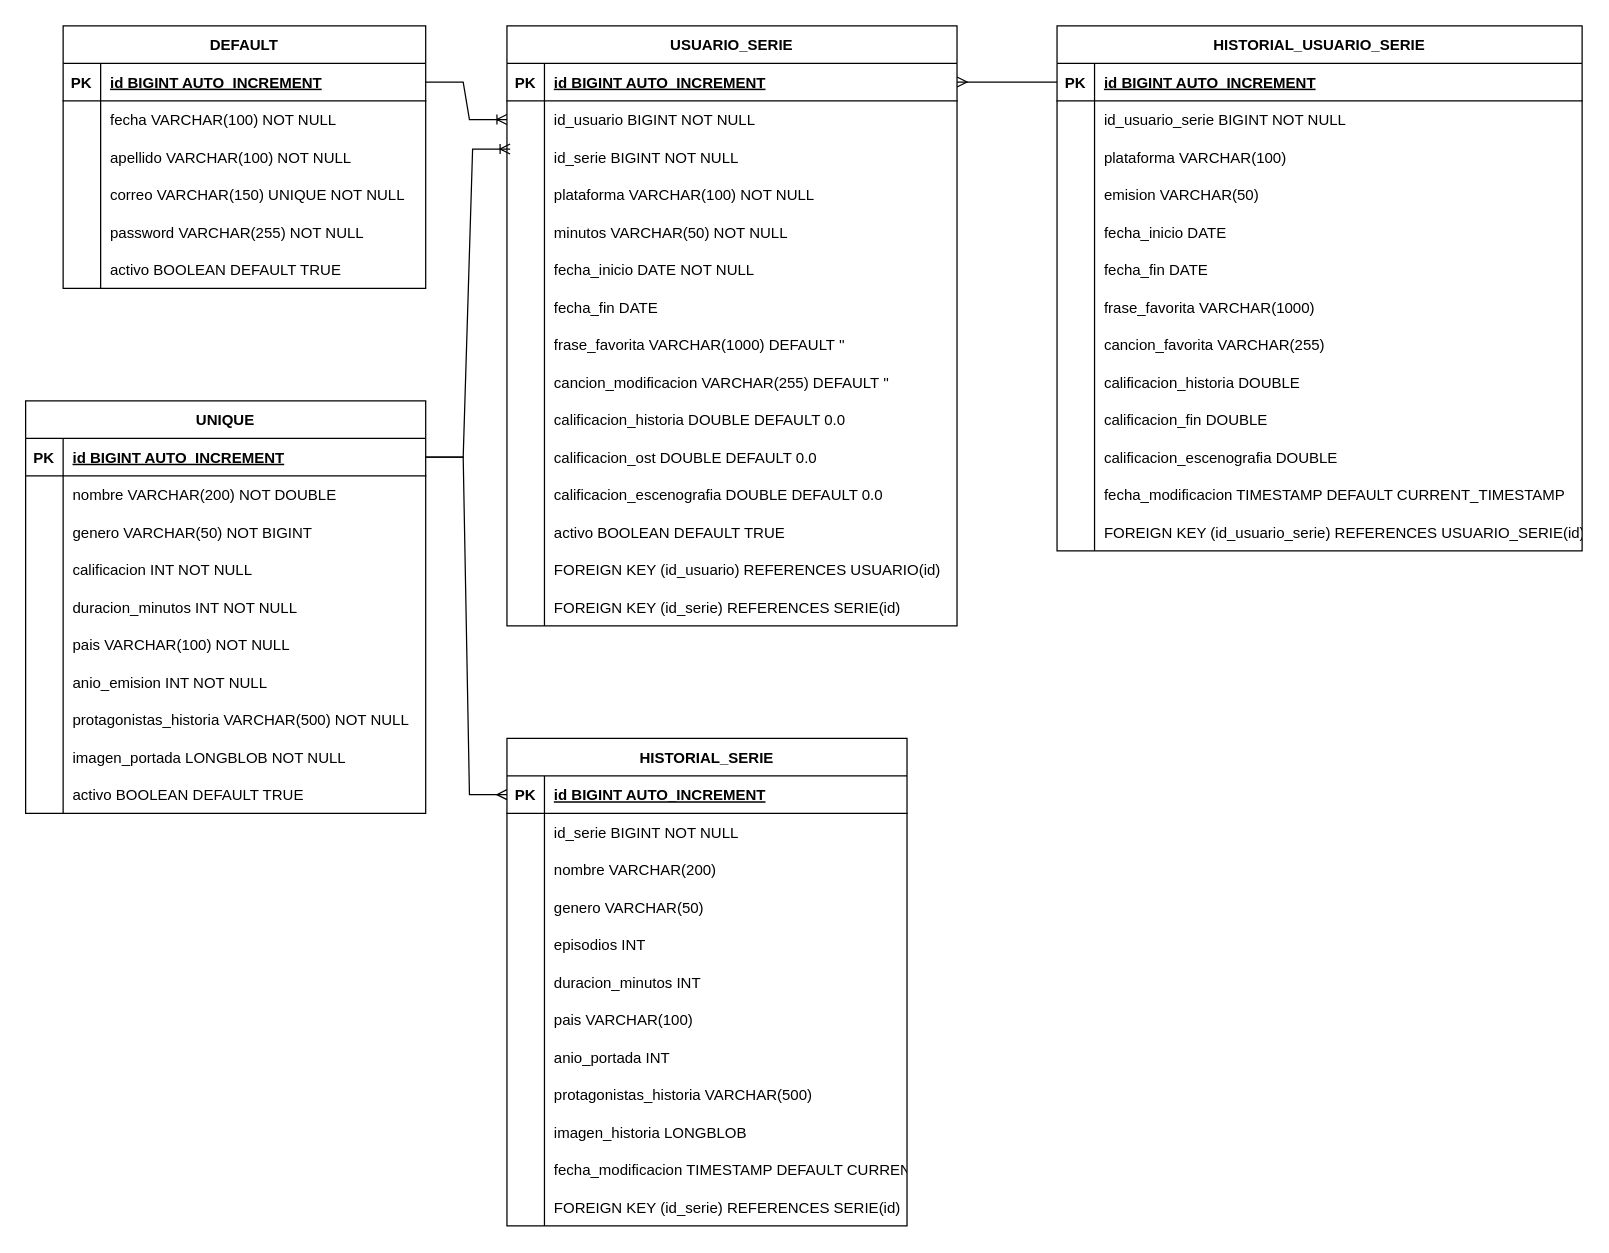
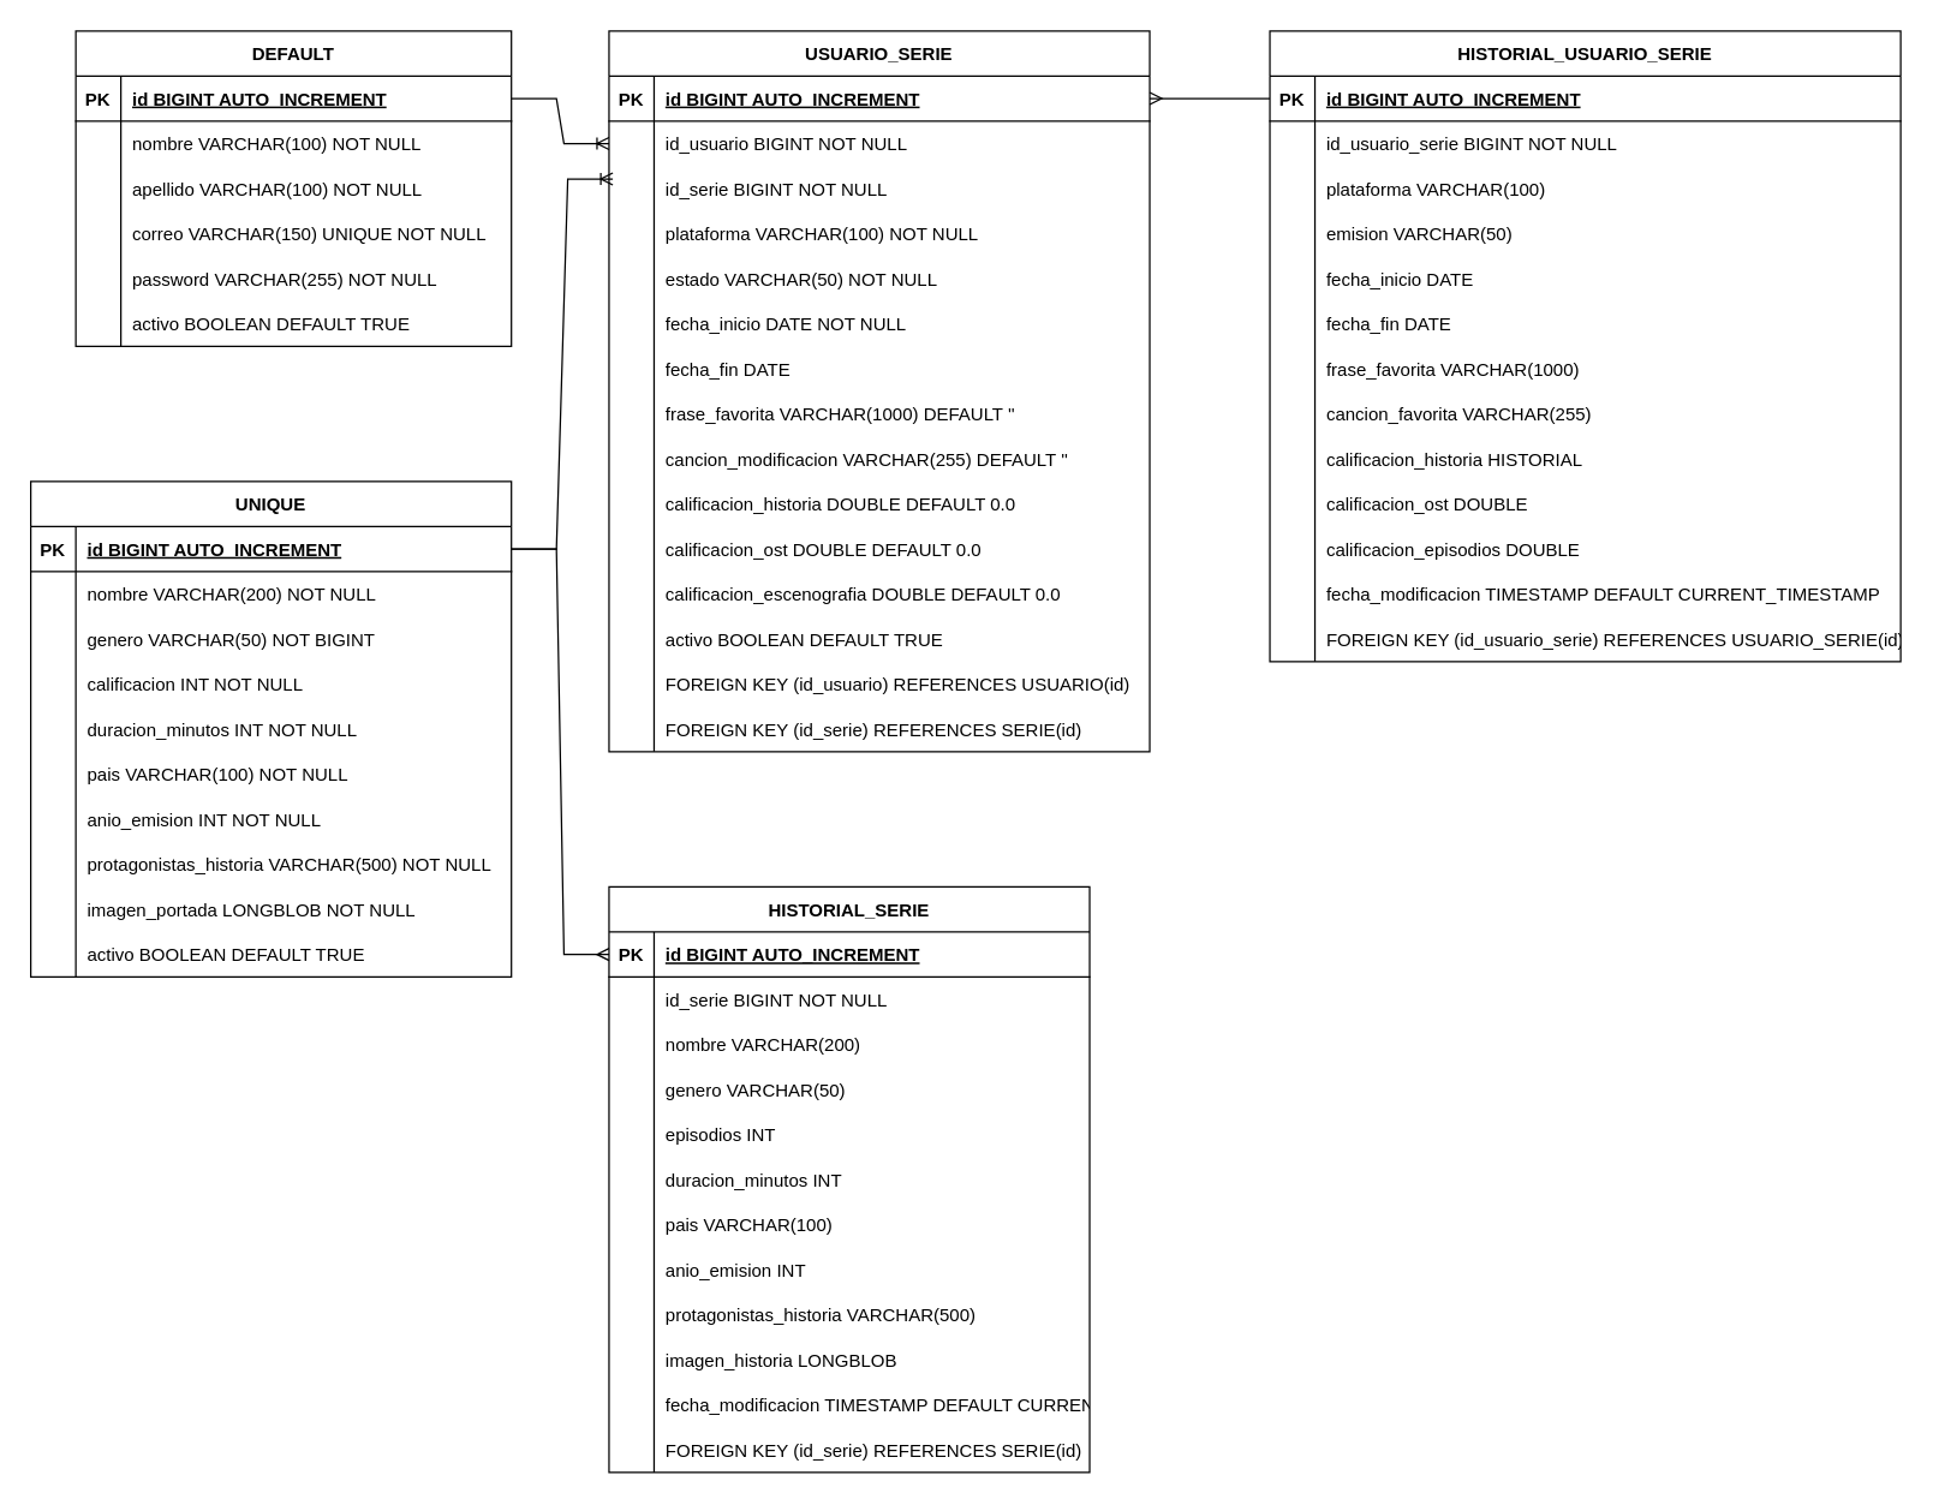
- <mxCell id="10" value="fecha VARCHAR(100) NOT NULL" style="shape=partialRectangle;overflow=hidden;connectable=0;fillColor=none;align=left;strokeColor=inherit;top=0;left=0;bottom=0;right=0;spacingLeft=6;" parent="8" vertex="1"><mxGeometry x="30" width="260" height="30" as="geometry"><mxRectangle width="260" height="30" as="alternateBounds" /></mxGeometry></mxCell>
+ <mxCell id="10" value="nombre VARCHAR(100) NOT NULL" style="shape=partialRectangle;overflow=hidden;connectable=0;fillColor=none;align=left;strokeColor=inherit;top=0;left=0;bottom=0;right=0;spacingLeft=6;" parent="8" vertex="1"><mxGeometry x="30" width="260" height="30" as="geometry"><mxRectangle width="260" height="30" as="alternateBounds" /></mxGeometry></mxCell>
- <mxCell id="69" value="minutos VARCHAR(50) NOT NULL" style="shape=partialRectangle;overflow=hidden;connectable=0;fillColor=none;align=left;strokeColor=inherit;top=0;left=0;bottom=0;right=0;spacingLeft=6;" parent="67" vertex="1"><mxGeometry x="30" width="330" height="30" as="geometry"><mxRectangle width="330" height="30" as="alternateBounds" /></mxGeometry></mxCell>
+ <mxCell id="69" value="estado VARCHAR(50) NOT NULL" style="shape=partialRectangle;overflow=hidden;connectable=0;fillColor=none;align=left;strokeColor=inherit;top=0;left=0;bottom=0;right=0;spacingLeft=6;" parent="67" vertex="1"><mxGeometry x="30" width="330" height="30" as="geometry"><mxRectangle width="330" height="30" as="alternateBounds" /></mxGeometry></mxCell>
- <mxCell id="127" value="calificacion_historia DOUBLE" style="shape=partialRectangle;overflow=hidden;connectable=0;fillColor=none;align=left;strokeColor=inherit;top=0;left=0;bottom=0;right=0;spacingLeft=6;" parent="125" vertex="1"><mxGeometry x="30" width="390" height="30" as="geometry"><mxRectangle width="390" height="30" as="alternateBounds" /></mxGeometry></mxCell>
+ <mxCell id="127" value="calificacion_historia HISTORIAL" style="shape=partialRectangle;overflow=hidden;connectable=0;fillColor=none;align=left;strokeColor=inherit;top=0;left=0;bottom=0;right=0;spacingLeft=6;" parent="125" vertex="1"><mxGeometry x="30" width="390" height="30" as="geometry"><mxRectangle width="390" height="30" as="alternateBounds" /></mxGeometry></mxCell>
- <mxCell id="130" value="calificacion_fin DOUBLE" style="shape=partialRectangle;overflow=hidden;connectable=0;fillColor=none;align=left;strokeColor=inherit;top=0;left=0;bottom=0;right=0;spacingLeft=6;" parent="128" vertex="1"><mxGeometry x="30" width="390" height="30" as="geometry"><mxRectangle width="390" height="30" as="alternateBounds" /></mxGeometry></mxCell>
+ <mxCell id="130" value="calificacion_ost DOUBLE" style="shape=partialRectangle;overflow=hidden;connectable=0;fillColor=none;align=left;strokeColor=inherit;top=0;left=0;bottom=0;right=0;spacingLeft=6;" parent="128" vertex="1"><mxGeometry x="30" width="390" height="30" as="geometry"><mxRectangle width="390" height="30" as="alternateBounds" /></mxGeometry></mxCell>
- <mxCell id="133" value="calificacion_escenografia DOUBLE" style="shape=partialRectangle;overflow=hidden;connectable=0;fillColor=none;align=left;strokeColor=inherit;top=0;left=0;bottom=0;right=0;spacingLeft=6;" parent="131" vertex="1"><mxGeometry x="30" width="390" height="30" as="geometry"><mxRectangle width="390" height="30" as="alternateBounds" /></mxGeometry></mxCell>
+ <mxCell id="133" value="calificacion_episodios DOUBLE" style="shape=partialRectangle;overflow=hidden;connectable=0;fillColor=none;align=left;strokeColor=inherit;top=0;left=0;bottom=0;right=0;spacingLeft=6;" parent="131" vertex="1"><mxGeometry x="30" width="390" height="30" as="geometry"><mxRectangle width="390" height="30" as="alternateBounds" /></mxGeometry></mxCell>
- <mxCell id="29" value="nombre VARCHAR(200) NOT DOUBLE" style="shape=partialRectangle;overflow=hidden;connectable=0;fillColor=none;align=left;strokeColor=inherit;top=0;left=0;bottom=0;right=0;spacingLeft=6;" parent="27" vertex="1"><mxGeometry x="30" width="290" height="30" as="geometry"><mxRectangle width="290" height="30" as="alternateBounds" /></mxGeometry></mxCell>
+ <mxCell id="29" value="nombre VARCHAR(200) NOT NULL" style="shape=partialRectangle;overflow=hidden;connectable=0;fillColor=none;align=left;strokeColor=inherit;top=0;left=0;bottom=0;right=0;spacingLeft=6;" parent="27" vertex="1"><mxGeometry x="30" width="290" height="30" as="geometry"><mxRectangle width="290" height="30" as="alternateBounds" /></mxGeometry></mxCell>
- <mxCell id="164" value="anio_portada INT" style="shape=partialRectangle;overflow=hidden;connectable=0;fillColor=none;align=left;strokeColor=inherit;top=0;left=0;bottom=0;right=0;spacingLeft=6;" parent="162" vertex="1"><mxGeometry x="30" width="290" height="30" as="geometry"><mxRectangle width="290" height="30" as="alternateBounds" /></mxGeometry></mxCell>
+ <mxCell id="164" value="anio_emision INT" style="shape=partialRectangle;overflow=hidden;connectable=0;fillColor=none;align=left;strokeColor=inherit;top=0;left=0;bottom=0;right=0;spacingLeft=6;" parent="162" vertex="1"><mxGeometry x="30" width="290" height="30" as="geometry"><mxRectangle width="290" height="30" as="alternateBounds" /></mxGeometry></mxCell>
